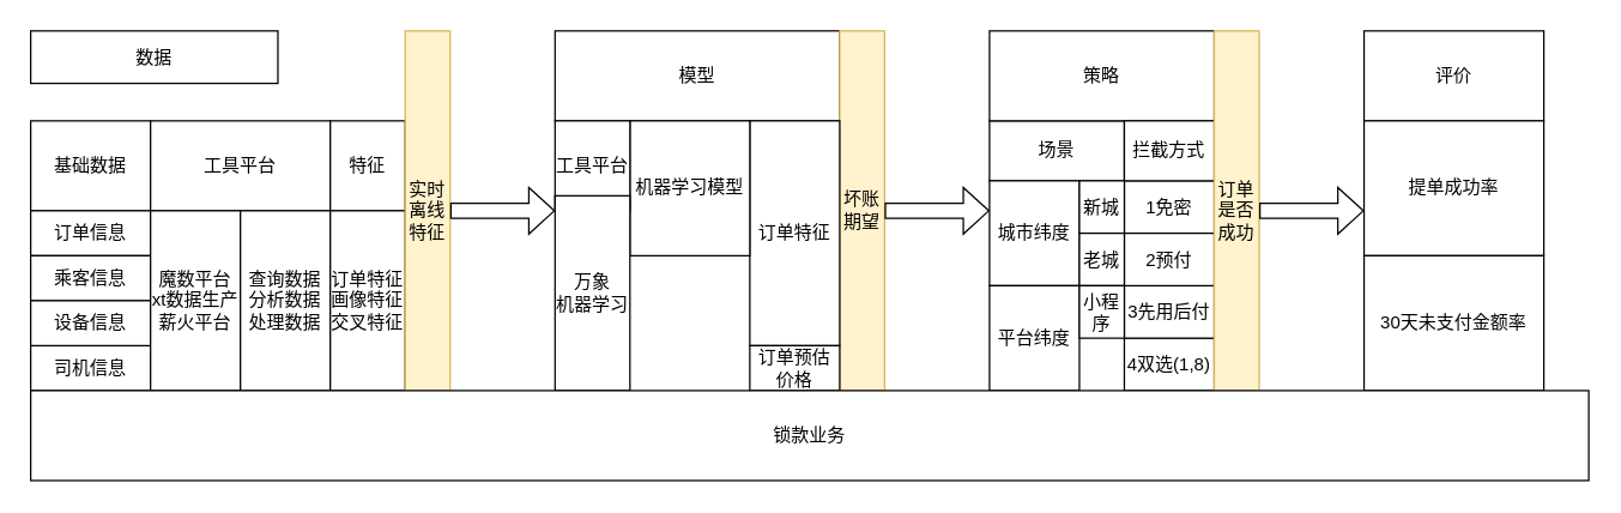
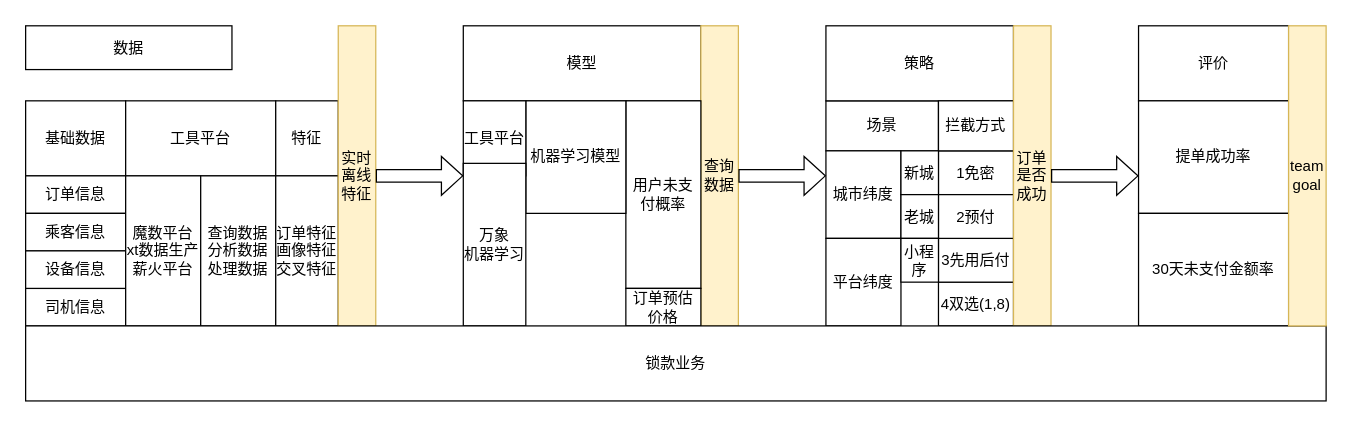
- <mxCell id="25" value="坏账期望" style="rounded=0;whiteSpace=wrap;html=1;fillColor=#fff2cc;strokeColor=#d6b656;" vertex="1" parent="1"><mxGeometry x="560" y="20" width="30" height="240" as="geometry" /></mxCell>
+ <mxCell id="25" value="查询数据" style="rounded=0;whiteSpace=wrap;html=1;fillColor=#fff2cc;strokeColor=#d6b656;" vertex="1" parent="1"><mxGeometry x="560" y="20" width="30" height="240" as="geometry" /></mxCell>
+ <mxCell id="49" value="team&lt;br&gt;goal" style="rounded=0;whiteSpace=wrap;html=1;fillColor=#fff2cc;strokeColor=#d6b656;" vertex="1" parent="1"><mxGeometry x="1030" y="20" width="30" height="240" as="geometry" /></mxCell>
- <mxCell id="27" value="订单特征" style="rounded=0;whiteSpace=wrap;html=1;" vertex="1" parent="26"><mxGeometry width="60" height="150" as="geometry" /></mxCell>
+ <mxCell id="27" value="用户未支付概率" style="rounded=0;whiteSpace=wrap;html=1;" vertex="1" parent="26"><mxGeometry width="60" height="150" as="geometry" /></mxCell>
